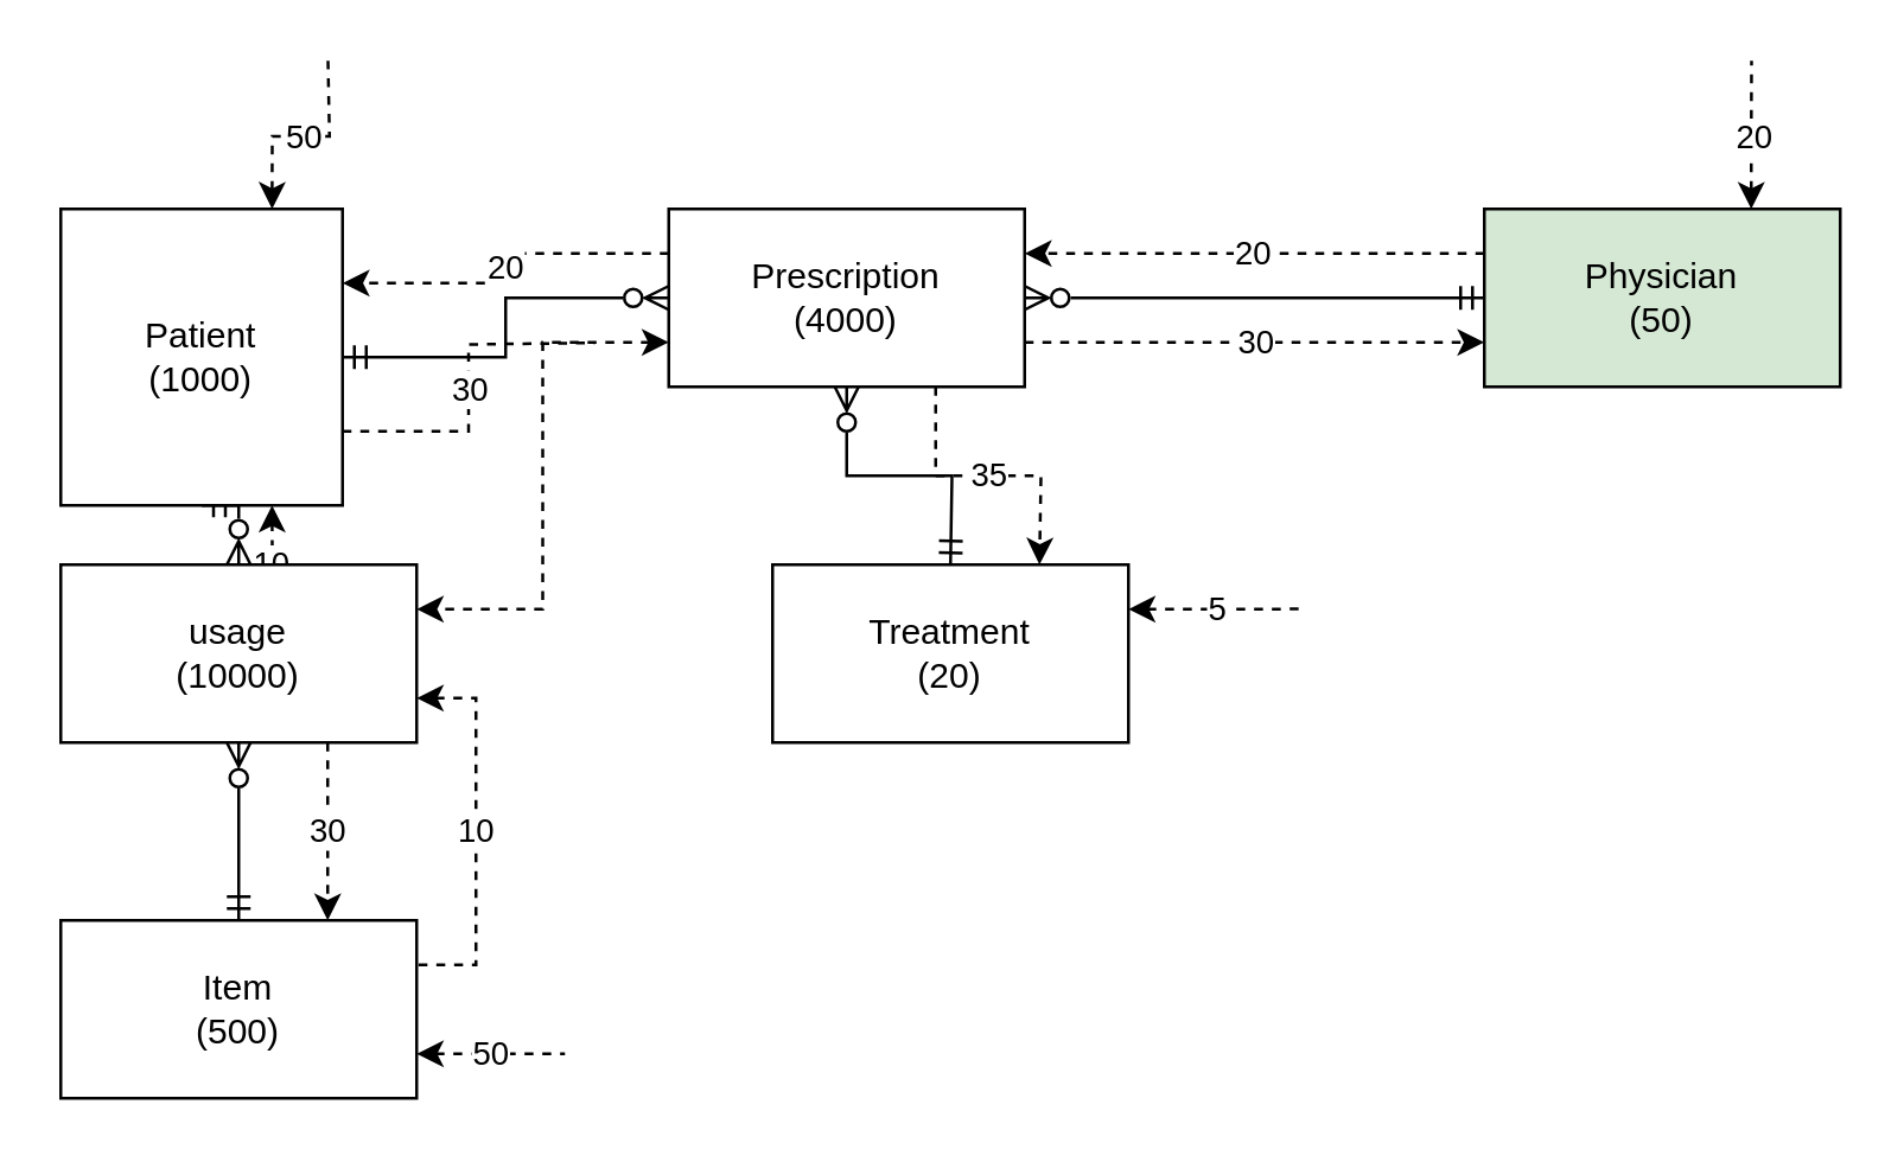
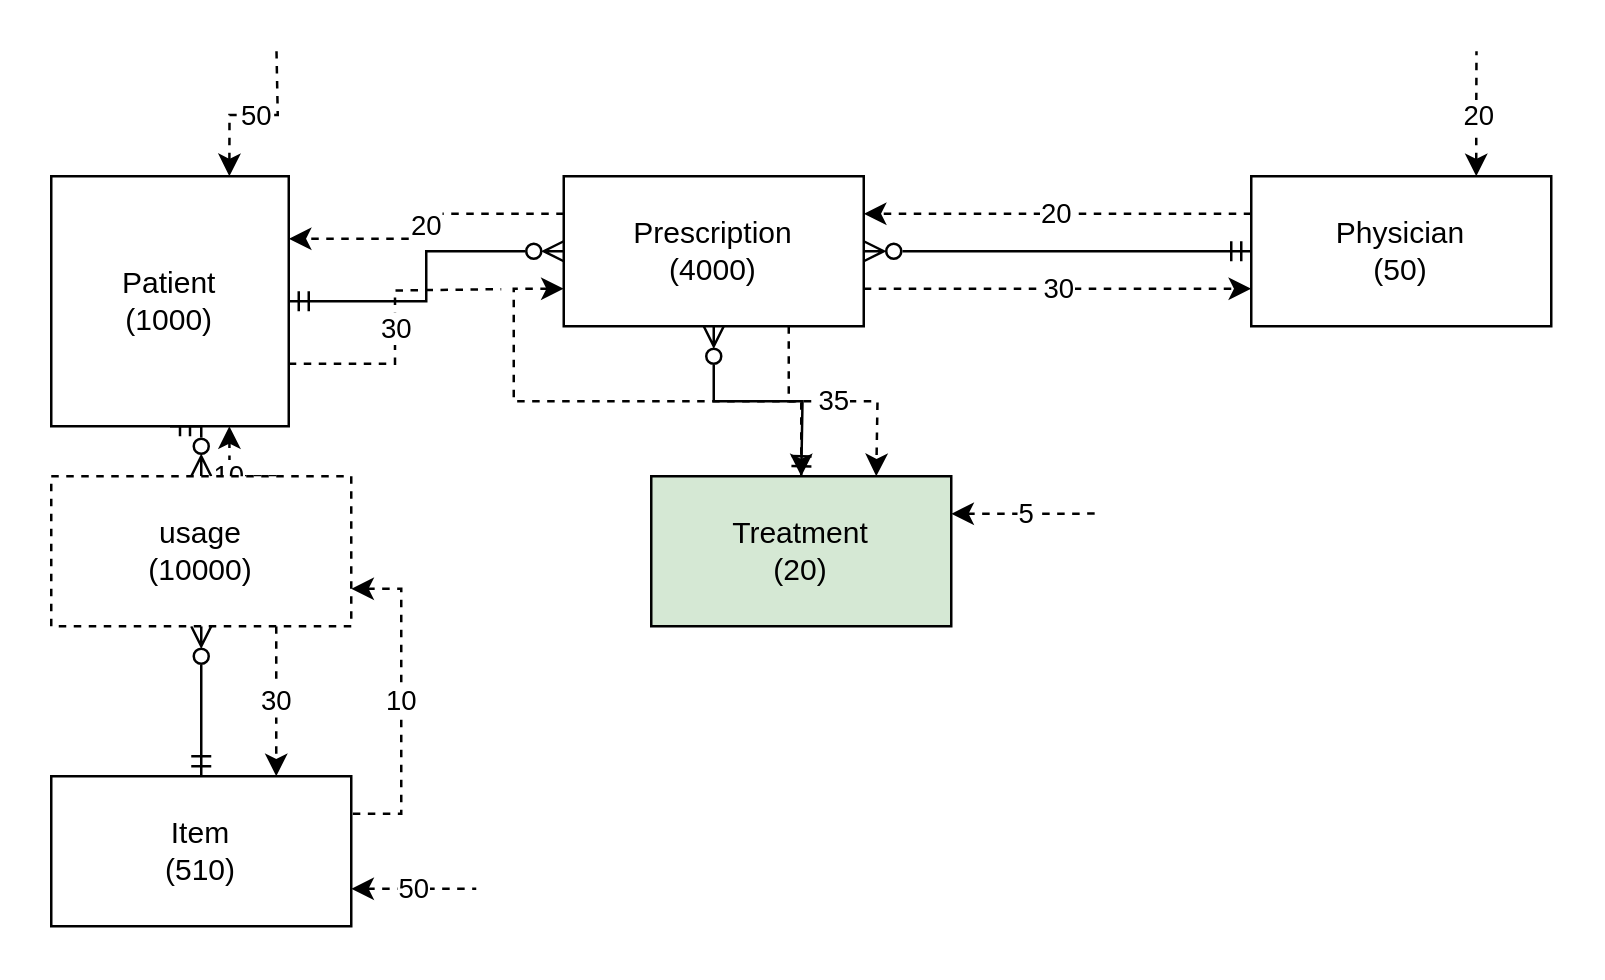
- <mxCell id="16" value="Physician&lt;br&gt;(50)" style="rounded=0;whiteSpace=wrap;html=1;fillColor=#d5e8d4;" vertex="1" parent="1"><mxGeometry x="500" y="70" width="120" height="60" as="geometry" /></mxCell>
+ <mxCell id="16" value="Physician&lt;br&gt;(50)" style="rounded=0;whiteSpace=wrap;html=1;" vertex="1" parent="1"><mxGeometry x="500" y="70" width="120" height="60" as="geometry" /></mxCell>
- <mxCell id="9" value="" style="edgeStyle=orthogonalEdgeStyle;rounded=0;orthogonalLoop=1;jettySize=auto;html=1;exitX=0;exitY=0.75;exitDx=0;exitDy=0;entryX=1;entryY=0.25;entryDx=0;entryDy=0;dashed=1;startArrow=classic;startFill=1;endArrow=classic;endFill=1;" edge="1" parent="1" source="13" target="22"><mxGeometry relative="1" as="geometry" /></mxCell>
+ <mxCell id="9" value="" style="edgeStyle=orthogonalEdgeStyle;rounded=0;orthogonalLoop=1;jettySize=auto;html=1;exitX=0;exitY=0.75;exitDx=0;exitDy=0;dashed=1;startArrow=classic;startFill=1;endArrow=classic;endFill=1;" edge="1" parent="1" source="13" target="25"><mxGeometry relative="1" as="geometry" /></mxCell>
- <mxCell id="22" value="usage&lt;br&gt;(10000)" style="rounded=0;whiteSpace=wrap;html=1;" vertex="1" parent="1"><mxGeometry x="20" y="190" width="120" height="60" as="geometry" /></mxCell>
+ <mxCell id="22" value="usage&lt;br&gt;(10000)" style="rounded=0;whiteSpace=wrap;html=1;dashed=1;" vertex="1" parent="1"><mxGeometry x="20" y="190" width="120" height="60" as="geometry" /></mxCell>
- <mxCell id="25" value="Treatment&lt;br&gt;(20)" style="rounded=0;whiteSpace=wrap;html=1;" vertex="1" parent="1"><mxGeometry x="260" y="190" width="120" height="60" as="geometry" /></mxCell>
+ <mxCell id="25" value="Treatment&lt;br&gt;(20)" style="rounded=0;whiteSpace=wrap;html=1;fillColor=#d5e8d4;" vertex="1" parent="1"><mxGeometry x="260" y="190" width="120" height="60" as="geometry" /></mxCell>
- <mxCell id="24" value="Item&lt;br&gt;(500)" style="rounded=0;whiteSpace=wrap;html=1;" vertex="1" parent="1"><mxGeometry x="20" y="310" width="120" height="60" as="geometry" /></mxCell>
+ <mxCell id="24" value="Item&lt;br&gt;(510)" style="rounded=0;whiteSpace=wrap;html=1;" vertex="1" parent="1"><mxGeometry x="20" y="310" width="120" height="60" as="geometry" /></mxCell>
